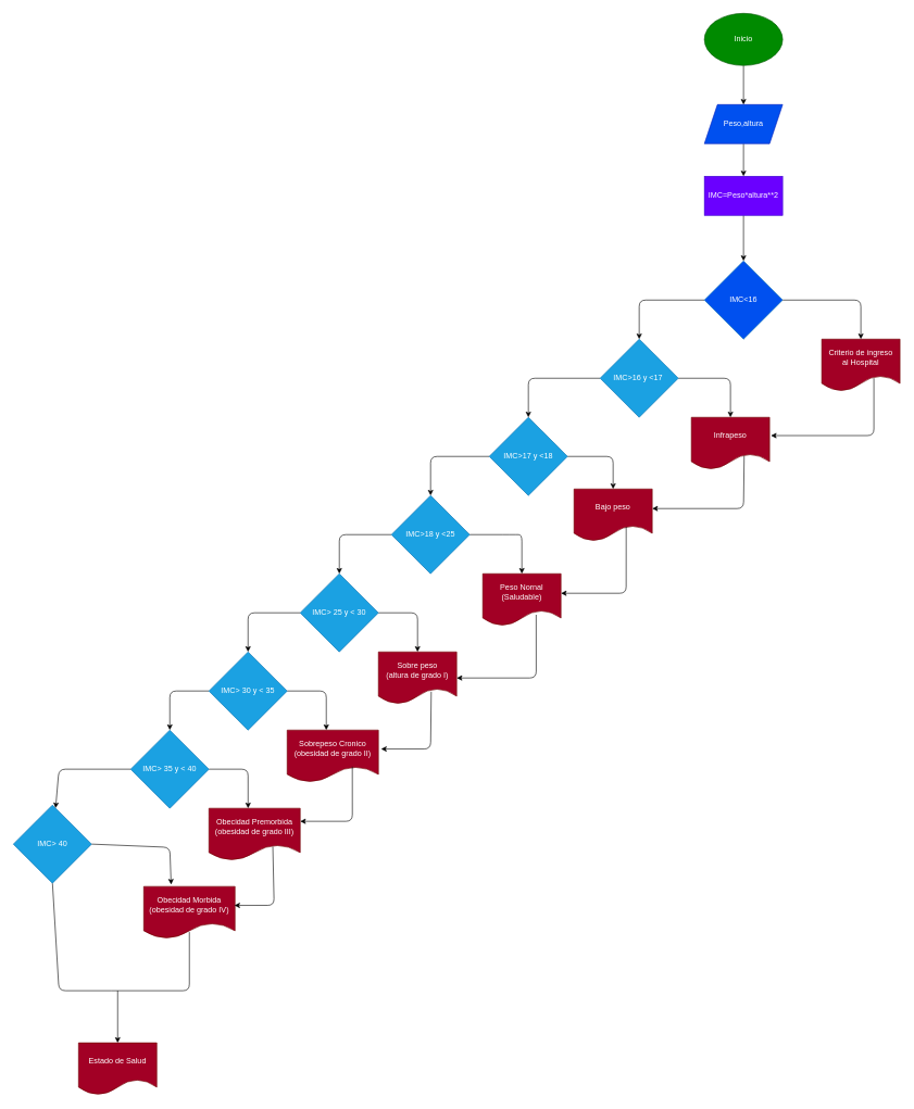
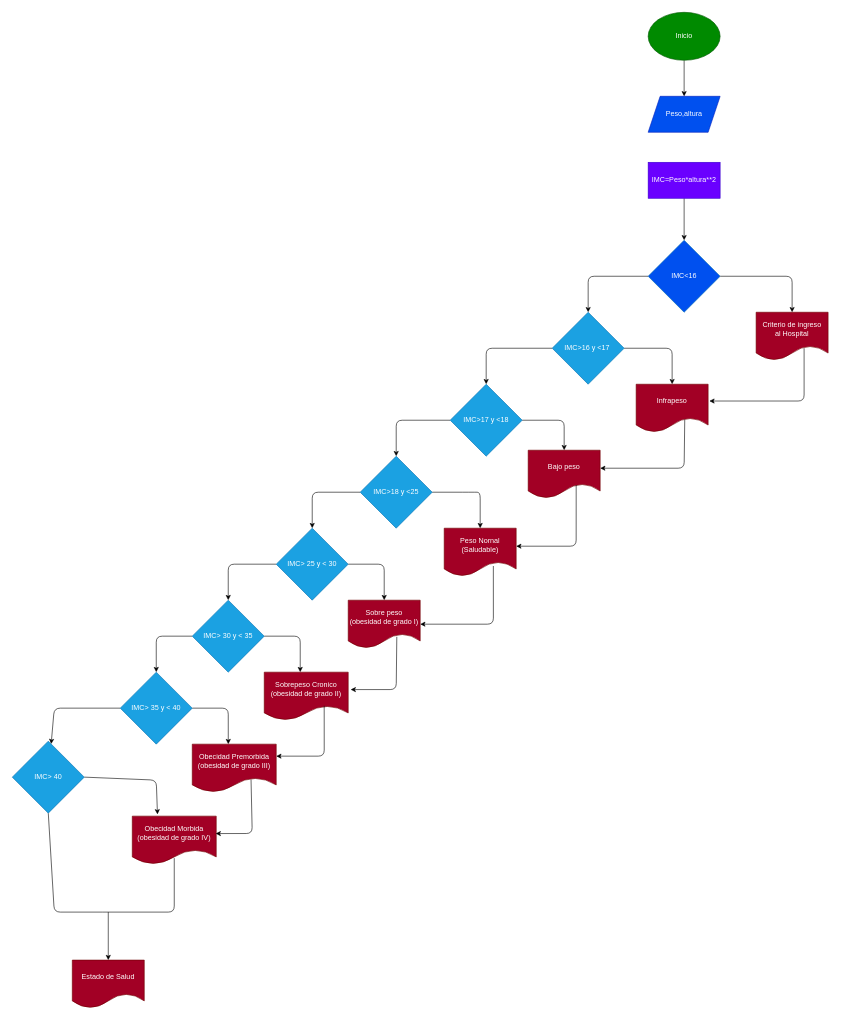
- <mxCell id="4" style="edgeStyle=none;html=1;exitX=0.5;exitY=1;exitDx=0;exitDy=0;entryX=0.5;entryY=0;entryDx=0;entryDy=0;" edge="1" parent="1" source="5" target="7"><mxGeometry relative="1" as="geometry" /></mxCell>
- <mxCell id="27" value="Sobre peso&lt;br&gt;(altura de grado I)" style="shape=document;whiteSpace=wrap;html=1;boundedLbl=1;fillColor=#a20025;fontColor=#ffffff;strokeColor=#6F0000;" vertex="1" parent="1"><mxGeometry x="580" y="1000" width="120" height="80" as="geometry" /></mxCell>
+ <mxCell id="27" value="Sobre peso&lt;br&gt;(obesidad de grado I)" style="shape=document;whiteSpace=wrap;html=1;boundedLbl=1;fillColor=#a20025;fontColor=#ffffff;strokeColor=#6F0000;" vertex="1" parent="1"><mxGeometry x="580" y="1000" width="120" height="80" as="geometry" /></mxCell>
